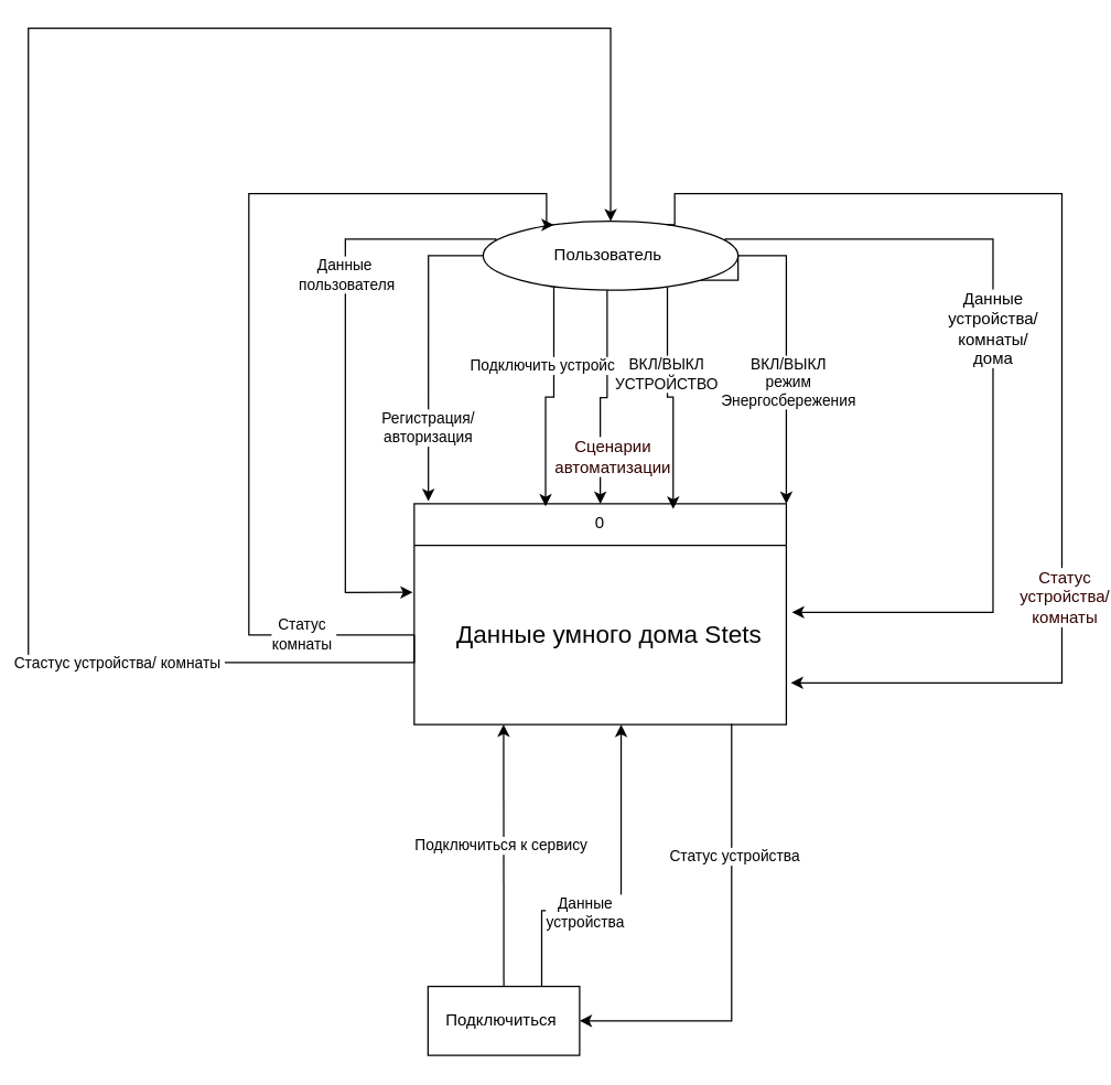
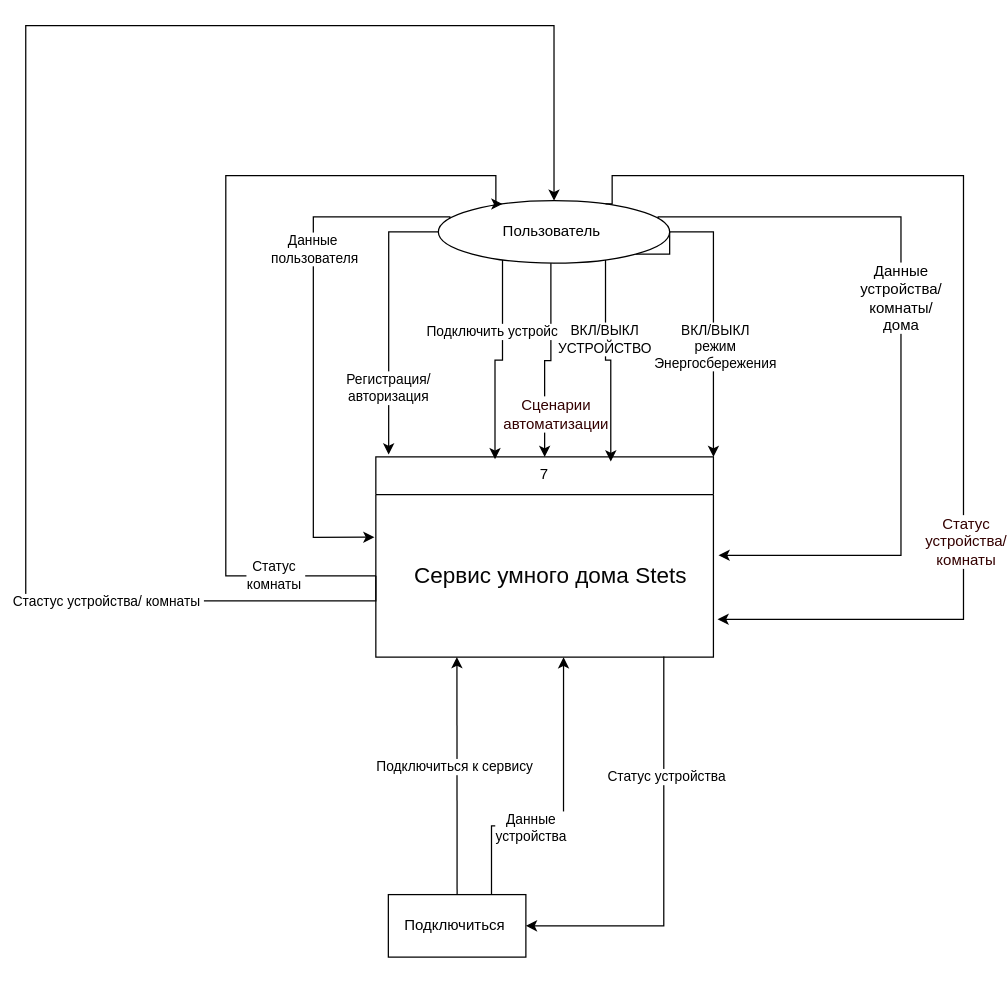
- <mxCell id="10" value="0" style="swimlane;fontStyle=0;align=center;verticalAlign=top;childLayout=stackLayout;horizontal=1;startSize=30;horizontalStack=0;resizeParent=1;resizeParentMax=0;resizeLast=0;collapsible=0;marginBottom=0;html=1;whiteSpace=wrap;" parent="1" vertex="1"><mxGeometry x="300" y="365" width="270" height="160" as="geometry" /></mxCell>
+ <mxCell id="10" value="7" style="swimlane;fontStyle=0;align=center;verticalAlign=top;childLayout=stackLayout;horizontal=1;startSize=30;horizontalStack=0;resizeParent=1;resizeParentMax=0;resizeLast=0;collapsible=0;marginBottom=0;html=1;whiteSpace=wrap;" parent="1" vertex="1"><mxGeometry x="300" y="365" width="270" height="160" as="geometry" /></mxCell>
- <mxCell id="11" value="&lt;span style=&quot;font-family: &amp;quot;YS Text&amp;quot;, sans-serif; font-size: 18px; white-space-collapse: preserve;&quot;&gt;&lt;font style=&quot;color: light-dark(rgb(5, 5, 5), rgb(53, 53, 53));&quot;&gt;     Данные умного дома &lt;/font&gt;&lt;/span&gt;&lt;span style=&quot;color: light-dark(rgb(5, 5, 5), rgb(53, 53, 53)); font-family: &amp;quot;YS Text&amp;quot;, sans-serif; font-size: 18px; white-space-collapse: preserve; background-color: transparent;&quot;&gt;Stets&lt;/span&gt;" style="text;html=1;strokeColor=none;fillColor=none;align=left;verticalAlign=middle;spacingLeft=4;spacingRight=4;overflow=hidden;rotatable=0;points=[[0,0.5],[1,0.5]];portConstraint=eastwest;whiteSpace=wrap;" parent="10" vertex="1"><mxGeometry y="30" width="270" height="130" as="geometry" /></mxCell>
+ <mxCell id="11" value="&lt;span style=&quot;font-family: &amp;quot;YS Text&amp;quot;, sans-serif; font-size: 18px; white-space-collapse: preserve;&quot;&gt;&lt;font style=&quot;color: light-dark(rgb(5, 5, 5), rgb(53, 53, 53));&quot;&gt;     Сервис умного дома &lt;/font&gt;&lt;/span&gt;&lt;span style=&quot;color: light-dark(rgb(5, 5, 5), rgb(53, 53, 53)); font-family: &amp;quot;YS Text&amp;quot;, sans-serif; font-size: 18px; white-space-collapse: preserve; background-color: transparent;&quot;&gt;Stets&lt;/span&gt;" style="text;html=1;strokeColor=none;fillColor=none;align=left;verticalAlign=middle;spacingLeft=4;spacingRight=4;overflow=hidden;rotatable=0;points=[[0,0.5],[1,0.5]];portConstraint=eastwest;whiteSpace=wrap;" parent="10" vertex="1"><mxGeometry y="30" width="270" height="130" as="geometry" /></mxCell>
